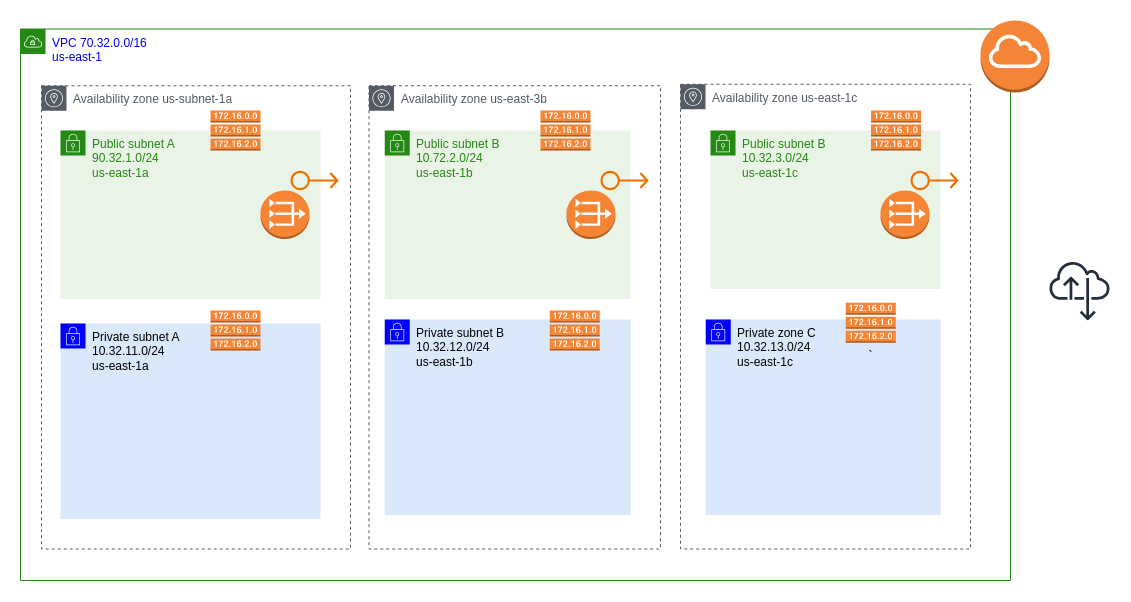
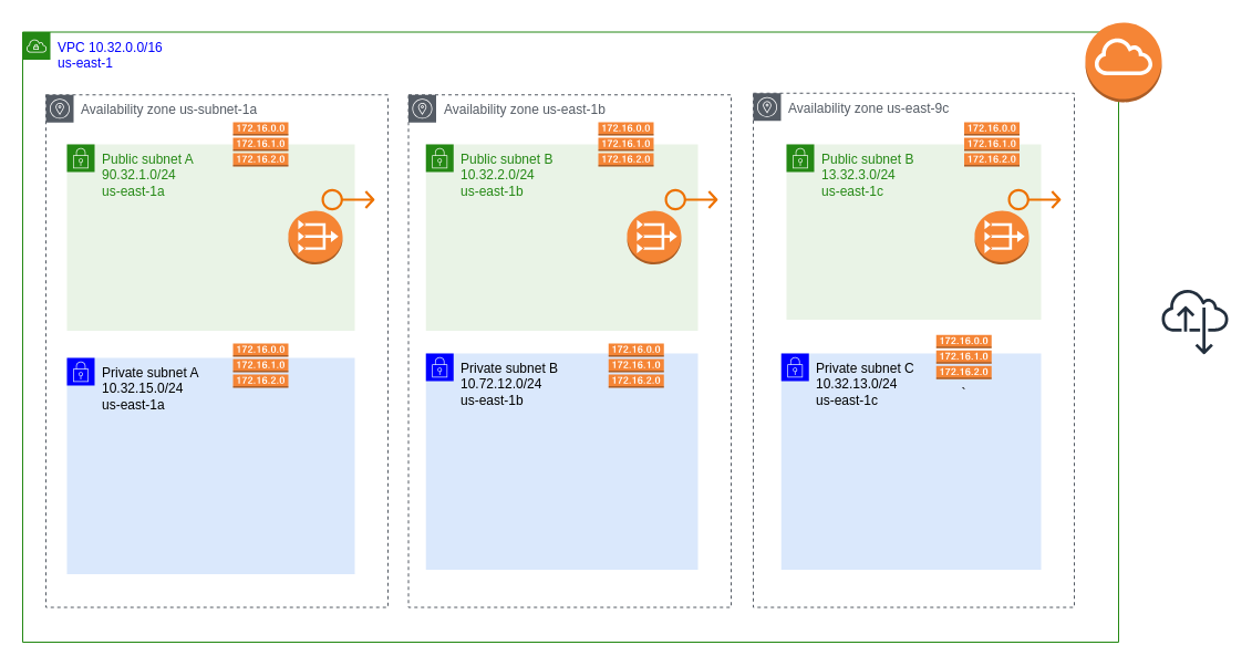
- <mxCell id="2" value="&lt;font color=&quot;#0000ff&quot;&gt;VPC 70.32.0.0/16&lt;br&gt;us-east-1&lt;br&gt;&lt;/font&gt;" style="points=[[0,0],[0.25,0],[0.5,0],[0.75,0],[1,0],[1,0.25],[1,0.5],[1,0.75],[1,1],[0.75,1],[0.5,1],[0.25,1],[0,1],[0,0.75],[0,0.5],[0,0.25]];outlineConnect=0;gradientColor=none;html=1;whiteSpace=wrap;fontSize=12;fontStyle=0;container=1;pointerEvents=0;collapsible=0;recursiveResize=0;shape=mxgraph.aws4.group;grIcon=mxgraph.aws4.group_vpc;strokeColor=#248814;fillColor=none;verticalAlign=top;align=left;spacingLeft=30;fontColor=#AAB7B8;dashed=0;" vertex="1" parent="1"><mxGeometry x="20" y="28.5" width="990" height="551.5" as="geometry" /></mxCell>
+ <mxCell id="2" value="&lt;font color=&quot;#0000ff&quot;&gt;VPC 10.32.0.0/16&lt;br&gt;us-east-1&lt;br&gt;&lt;/font&gt;" style="points=[[0,0],[0.25,0],[0.5,0],[0.75,0],[1,0],[1,0.25],[1,0.5],[1,0.75],[1,1],[0.75,1],[0.5,1],[0.25,1],[0,1],[0,0.75],[0,0.5],[0,0.25]];outlineConnect=0;gradientColor=none;html=1;whiteSpace=wrap;fontSize=12;fontStyle=0;container=1;pointerEvents=0;collapsible=0;recursiveResize=0;shape=mxgraph.aws4.group;grIcon=mxgraph.aws4.group_vpc;strokeColor=#248814;fillColor=none;verticalAlign=top;align=left;spacingLeft=30;fontColor=#AAB7B8;dashed=0;" vertex="1" parent="1"><mxGeometry x="20" y="28.5" width="990" height="551.5" as="geometry" /></mxCell>
- <mxCell id="20" value="Availability zone us-east-1c" style="sketch=0;outlineConnect=0;gradientColor=none;html=1;whiteSpace=wrap;fontSize=12;fontStyle=0;shape=mxgraph.aws4.group;grIcon=mxgraph.aws4.group_availability_zone;strokeColor=#545B64;fillColor=none;verticalAlign=top;align=left;spacingLeft=30;fontColor=#545B64;dashed=1;" vertex="1" parent="2"><mxGeometry x="660" y="55.25" width="290" height="464.75" as="geometry" /></mxCell>
+ <mxCell id="20" value="Availability zone us-east-9c" style="sketch=0;outlineConnect=0;gradientColor=none;html=1;whiteSpace=wrap;fontSize=12;fontStyle=0;shape=mxgraph.aws4.group;grIcon=mxgraph.aws4.group_availability_zone;strokeColor=#545B64;fillColor=none;verticalAlign=top;align=left;spacingLeft=30;fontColor=#545B64;dashed=1;" vertex="1" parent="2"><mxGeometry x="660" y="55.25" width="290" height="464.75" as="geometry" /></mxCell>
- <mxCell id="4" value="Availability zone us-east-3b" style="sketch=0;outlineConnect=0;gradientColor=none;html=1;whiteSpace=wrap;fontSize=12;fontStyle=0;shape=mxgraph.aws4.group;grIcon=mxgraph.aws4.group_availability_zone;strokeColor=#545B64;fillColor=none;verticalAlign=top;align=left;spacingLeft=30;fontColor=#545B64;dashed=1;" vertex="1" parent="2"><mxGeometry x="348.5" y="56.75" width="291.5" height="463.25" as="geometry" /></mxCell>
+ <mxCell id="4" value="Availability zone us-east-1b" style="sketch=0;outlineConnect=0;gradientColor=none;html=1;whiteSpace=wrap;fontSize=12;fontStyle=0;shape=mxgraph.aws4.group;grIcon=mxgraph.aws4.group_availability_zone;strokeColor=#545B64;fillColor=none;verticalAlign=top;align=left;spacingLeft=30;fontColor=#545B64;dashed=1;" vertex="1" parent="2"><mxGeometry x="348.5" y="56.75" width="291.5" height="463.25" as="geometry" /></mxCell>
- <mxCell id="7" value="Public subnet B&lt;br&gt;10.72.2.0/24&lt;br&gt;us-east-1b" style="points=[[0,0],[0.25,0],[0.5,0],[0.75,0],[1,0],[1,0.25],[1,0.5],[1,0.75],[1,1],[0.75,1],[0.5,1],[0.25,1],[0,1],[0,0.75],[0,0.5],[0,0.25]];outlineConnect=0;gradientColor=none;html=1;whiteSpace=wrap;fontSize=12;fontStyle=0;container=1;pointerEvents=0;collapsible=0;recursiveResize=0;shape=mxgraph.aws4.group;grIcon=mxgraph.aws4.group_security_group;grStroke=0;strokeColor=#248814;fillColor=#E9F3E6;verticalAlign=top;align=left;spacingLeft=30;fontColor=#248814;dashed=0;" vertex="1" parent="2"><mxGeometry x="364.25" y="101.5" width="245.75" height="168.5" as="geometry" /></mxCell>
+ <mxCell id="7" value="Public subnet B&lt;br&gt;10.32.2.0/24&lt;br&gt;us-east-1b" style="points=[[0,0],[0.25,0],[0.5,0],[0.75,0],[1,0],[1,0.25],[1,0.5],[1,0.75],[1,1],[0.75,1],[0.5,1],[0.25,1],[0,1],[0,0.75],[0,0.5],[0,0.25]];outlineConnect=0;gradientColor=none;html=1;whiteSpace=wrap;fontSize=12;fontStyle=0;container=1;pointerEvents=0;collapsible=0;recursiveResize=0;shape=mxgraph.aws4.group;grIcon=mxgraph.aws4.group_security_group;grStroke=0;strokeColor=#248814;fillColor=#E9F3E6;verticalAlign=top;align=left;spacingLeft=30;fontColor=#248814;dashed=0;" vertex="1" parent="2"><mxGeometry x="364.25" y="101.5" width="245.75" height="168.5" as="geometry" /></mxCell>
- <mxCell id="11" value="Public subnet B&lt;br&gt;10.32.3.0/24&lt;br&gt;us-east-1c" style="points=[[0,0],[0.25,0],[0.5,0],[0.75,0],[1,0],[1,0.25],[1,0.5],[1,0.75],[1,1],[0.75,1],[0.5,1],[0.25,1],[0,1],[0,0.75],[0,0.5],[0,0.25]];outlineConnect=0;gradientColor=none;html=1;whiteSpace=wrap;fontSize=12;fontStyle=0;container=1;pointerEvents=0;collapsible=0;recursiveResize=0;shape=mxgraph.aws4.group;grIcon=mxgraph.aws4.group_security_group;grStroke=0;strokeColor=#248814;fillColor=#E9F3E6;verticalAlign=top;align=left;spacingLeft=30;fontColor=#248814;dashed=0;" vertex="1" parent="2"><mxGeometry x="690" y="101.5" width="230" height="158.5" as="geometry" /></mxCell>
+ <mxCell id="11" value="Public subnet B&lt;br&gt;13.32.3.0/24&lt;br&gt;us-east-1c" style="points=[[0,0],[0.25,0],[0.5,0],[0.75,0],[1,0],[1,0.25],[1,0.5],[1,0.75],[1,1],[0.75,1],[0.5,1],[0.25,1],[0,1],[0,0.75],[0,0.5],[0,0.25]];outlineConnect=0;gradientColor=none;html=1;whiteSpace=wrap;fontSize=12;fontStyle=0;container=1;pointerEvents=0;collapsible=0;recursiveResize=0;shape=mxgraph.aws4.group;grIcon=mxgraph.aws4.group_security_group;grStroke=0;strokeColor=#248814;fillColor=#E9F3E6;verticalAlign=top;align=left;spacingLeft=30;fontColor=#248814;dashed=0;" vertex="1" parent="2"><mxGeometry x="690" y="101.5" width="230" height="158.5" as="geometry" /></mxCell>
- <mxCell id="14" value="Private subnet B&lt;br&gt;10.32.12.0/24&lt;br&gt;us-east-1b" style="points=[[0,0],[0.25,0],[0.5,0],[0.75,0],[1,0],[1,0.25],[1,0.5],[1,0.75],[1,1],[0.75,1],[0.5,1],[0.25,1],[0,1],[0,0.75],[0,0.5],[0,0.25]];outlineConnect=0;html=1;whiteSpace=wrap;fontSize=12;fontStyle=0;container=1;pointerEvents=0;collapsible=0;recursiveResize=0;shape=mxgraph.aws4.group;grIcon=mxgraph.aws4.group_security_group;grStroke=0;strokeColor=#0000FF;fillColor=#dae8fc;verticalAlign=top;align=left;spacingLeft=30;dashed=0;" vertex="1" parent="2"><mxGeometry x="364.25" y="290.5" width="245.75" height="195.5" as="geometry" /></mxCell>
+ <mxCell id="14" value="Private subnet B&lt;br&gt;10.72.12.0/24&lt;br&gt;us-east-1b" style="points=[[0,0],[0.25,0],[0.5,0],[0.75,0],[1,0],[1,0.25],[1,0.5],[1,0.75],[1,1],[0.75,1],[0.5,1],[0.25,1],[0,1],[0,0.75],[0,0.5],[0,0.25]];outlineConnect=0;html=1;whiteSpace=wrap;fontSize=12;fontStyle=0;container=1;pointerEvents=0;collapsible=0;recursiveResize=0;shape=mxgraph.aws4.group;grIcon=mxgraph.aws4.group_security_group;grStroke=0;strokeColor=#0000FF;fillColor=#dae8fc;verticalAlign=top;align=left;spacingLeft=30;dashed=0;" vertex="1" parent="2"><mxGeometry x="364.25" y="290.5" width="245.75" height="195.5" as="geometry" /></mxCell>
- <mxCell id="22" value="Private zone C&lt;br&gt;10.32.13.0/24&lt;br&gt;us-east-1c" style="points=[[0,0],[0.25,0],[0.5,0],[0.75,0],[1,0],[1,0.25],[1,0.5],[1,0.75],[1,1],[0.75,1],[0.5,1],[0.25,1],[0,1],[0,0.75],[0,0.5],[0,0.25]];outlineConnect=0;html=1;whiteSpace=wrap;fontSize=12;fontStyle=0;container=1;pointerEvents=0;collapsible=0;recursiveResize=0;shape=mxgraph.aws4.group;grIcon=mxgraph.aws4.group_security_group;grStroke=0;strokeColor=#0000FF;fillColor=#dae8fc;verticalAlign=top;align=left;spacingLeft=30;dashed=0;" vertex="1" parent="2"><mxGeometry x="685.25" y="290.5" width="234.75" height="195.5" as="geometry" /></mxCell>
+ <mxCell id="22" value="Private subnet C&lt;br&gt;10.32.13.0/24&lt;br&gt;us-east-1c" style="points=[[0,0],[0.25,0],[0.5,0],[0.75,0],[1,0],[1,0.25],[1,0.5],[1,0.75],[1,1],[0.75,1],[0.5,1],[0.25,1],[0,1],[0,0.75],[0,0.5],[0,0.25]];outlineConnect=0;html=1;whiteSpace=wrap;fontSize=12;fontStyle=0;container=1;pointerEvents=0;collapsible=0;recursiveResize=0;shape=mxgraph.aws4.group;grIcon=mxgraph.aws4.group_security_group;grStroke=0;strokeColor=#0000FF;fillColor=#dae8fc;verticalAlign=top;align=left;spacingLeft=30;dashed=0;" vertex="1" parent="2"><mxGeometry x="685.25" y="290.5" width="234.75" height="195.5" as="geometry" /></mxCell>
- <mxCell id="13" value="Private subnet A&lt;br&gt;10.32.11.0/24&lt;br&gt;us-east-1a" style="points=[[0,0],[0.25,0],[0.5,0],[0.75,0],[1,0],[1,0.25],[1,0.5],[1,0.75],[1,1],[0.75,1],[0.5,1],[0.25,1],[0,1],[0,0.75],[0,0.5],[0,0.25]];outlineConnect=0;html=1;whiteSpace=wrap;fontSize=12;fontStyle=0;container=1;pointerEvents=0;collapsible=0;recursiveResize=0;shape=mxgraph.aws4.group;grIcon=mxgraph.aws4.group_security_group;grStroke=0;strokeColor=#0000FF;fillColor=#dae8fc;verticalAlign=top;align=left;spacingLeft=30;dashed=0;" vertex="1" parent="2"><mxGeometry x="40" y="294.5" width="260" height="195.5" as="geometry" /></mxCell>
+ <mxCell id="13" value="Private subnet A&lt;br&gt;10.32.15.0/24&lt;br&gt;us-east-1a" style="points=[[0,0],[0.25,0],[0.5,0],[0.75,0],[1,0],[1,0.25],[1,0.5],[1,0.75],[1,1],[0.75,1],[0.5,1],[0.25,1],[0,1],[0,0.75],[0,0.5],[0,0.25]];outlineConnect=0;html=1;whiteSpace=wrap;fontSize=12;fontStyle=0;container=1;pointerEvents=0;collapsible=0;recursiveResize=0;shape=mxgraph.aws4.group;grIcon=mxgraph.aws4.group_security_group;grStroke=0;strokeColor=#0000FF;fillColor=#dae8fc;verticalAlign=top;align=left;spacingLeft=30;dashed=0;" vertex="1" parent="2"><mxGeometry x="40" y="294.5" width="260" height="195.5" as="geometry" /></mxCell>
